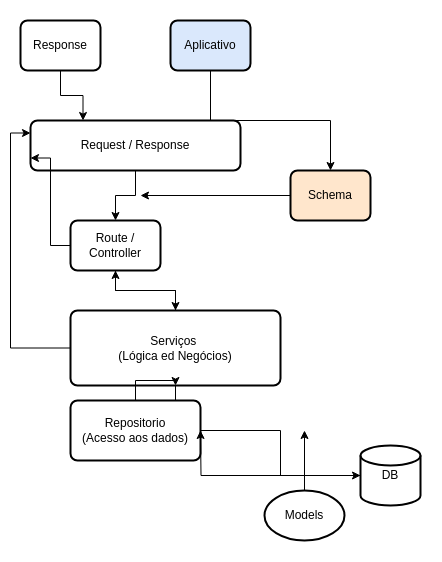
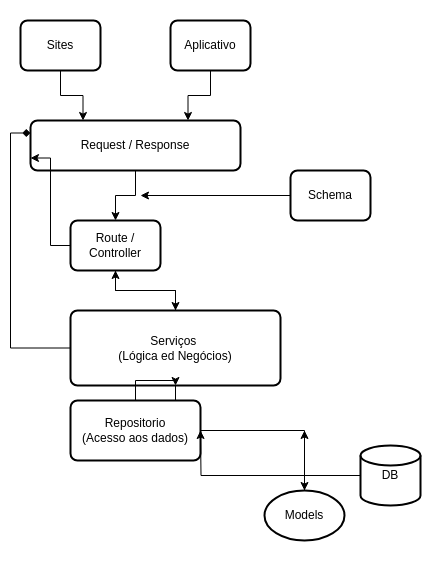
- <mxCell id="21" value="Response" style="rounded=1;whiteSpace=wrap;html=1;absoluteArcSize=1;arcSize=14;strokeWidth=2;" vertex="1" parent="1"><mxGeometry x="20" y="20" width="80" height="50" as="geometry" /></mxCell>
+ <mxCell id="21" value="Sites" style="rounded=1;whiteSpace=wrap;html=1;absoluteArcSize=1;arcSize=14;strokeWidth=2;" vertex="1" parent="1"><mxGeometry x="20" y="20" width="80" height="50" as="geometry" /></mxCell>
- <mxCell id="19" value="Aplicativo" style="rounded=1;whiteSpace=wrap;html=1;absoluteArcSize=1;arcSize=14;strokeWidth=2;fillColor=#dae8fc;" vertex="1" parent="1"><mxGeometry x="170" y="20" width="80" height="50" as="geometry" /></mxCell>
+ <mxCell id="19" value="Aplicativo" style="rounded=1;whiteSpace=wrap;html=1;absoluteArcSize=1;arcSize=14;strokeWidth=2;" vertex="1" parent="1"><mxGeometry x="170" y="20" width="80" height="50" as="geometry" /></mxCell>
- <mxCell id="18" style="edgeStyle=orthogonalEdgeStyle;rounded=0;orthogonalLoop=1;jettySize=auto;html=1;exitX=0.5;exitY=1;exitDx=0;exitDy=0;" edge="1" parent="1" source="19" target="6"><mxGeometry relative="1" as="geometry" /></mxCell>
+ <mxCell id="18" style="edgeStyle=orthogonalEdgeStyle;rounded=0;orthogonalLoop=1;jettySize=auto;html=1;exitX=0.5;exitY=1;exitDx=0;exitDy=0;entryX=0.75;entryY=0;entryDx=0;entryDy=0;" edge="1" parent="1" source="19" target="4"><mxGeometry relative="1" as="geometry" /></mxCell>
- <mxCell id="12" style="edgeStyle=orthogonalEdgeStyle;rounded=0;orthogonalLoop=1;jettySize=auto;html=1;exitX=0;exitY=0.5;exitDx=0;exitDy=0;entryX=0;entryY=0.25;entryDx=0;entryDy=0;" edge="1" parent="1" source="13" target="4"><mxGeometry relative="1" as="geometry" /></mxCell>
+ <mxCell id="12" style="edgeStyle=orthogonalEdgeStyle;rounded=0;orthogonalLoop=1;jettySize=auto;html=1;exitX=0;exitY=0.5;exitDx=0;exitDy=0;entryX=0;entryY=0.25;entryDx=0;entryDy=0;endArrow=diamond;" edge="1" parent="1" source="13" target="4"><mxGeometry relative="1" as="geometry" /></mxCell>
- <mxCell id="6" value="Schema" style="rounded=1;whiteSpace=wrap;html=1;absoluteArcSize=1;arcSize=14;strokeWidth=2;fillColor=#ffe6cc;" vertex="1" parent="1"><mxGeometry x="290" y="170" width="80" height="50" as="geometry" /></mxCell>
+ <mxCell id="6" value="Schema" style="rounded=1;whiteSpace=wrap;html=1;absoluteArcSize=1;arcSize=14;strokeWidth=2;" vertex="1" parent="1"><mxGeometry x="290" y="170" width="80" height="50" as="geometry" /></mxCell>
- <mxCell id="22" style="edgeStyle=orthogonalEdgeStyle;rounded=0;orthogonalLoop=1;jettySize=auto;html=1;exitX=1;exitY=0.5;exitDx=0;exitDy=0;entryX=0;entryY=0.5;entryDx=0;entryDy=0;entryPerimeter=0;" edge="1" parent="1" source="17" target="2"><mxGeometry relative="1" as="geometry" /></mxCell>
+ <mxCell id="22" style="edgeStyle=orthogonalEdgeStyle;rounded=0;orthogonalLoop=1;jettySize=auto;html=1;exitX=1;exitY=0.5;exitDx=0;exitDy=0;" edge="1" parent="1" source="17" target="15"><mxGeometry relative="1" as="geometry" /></mxCell>
